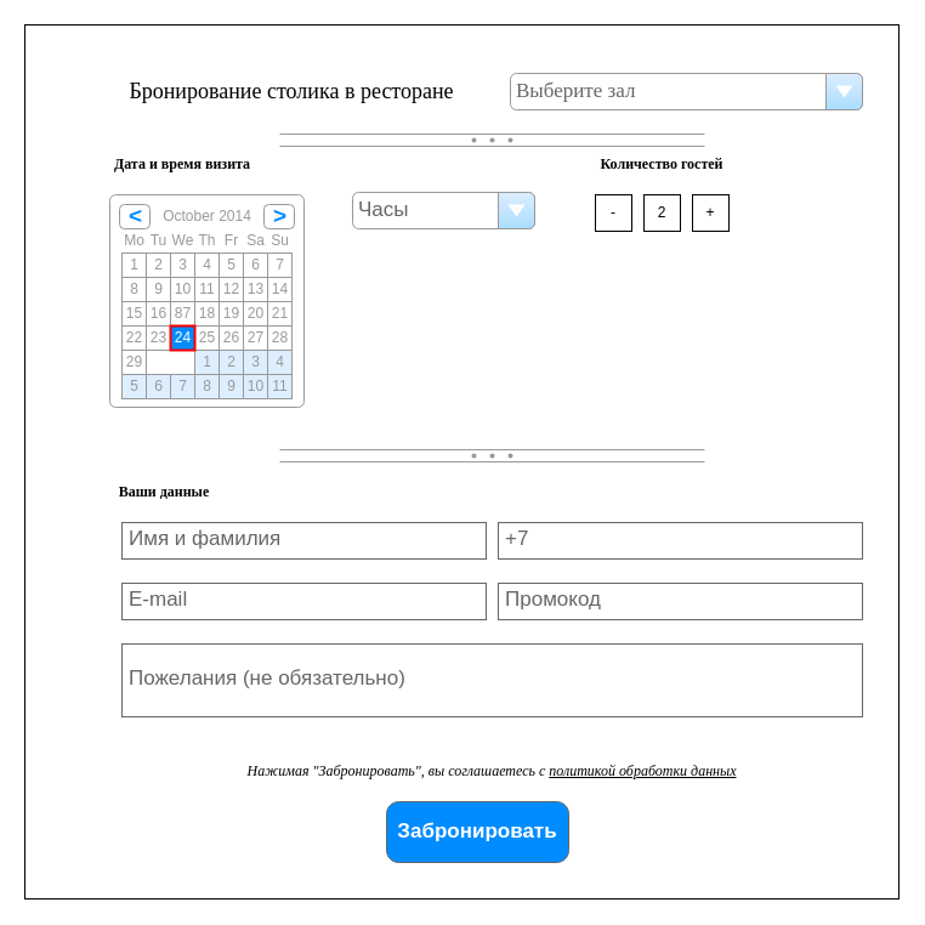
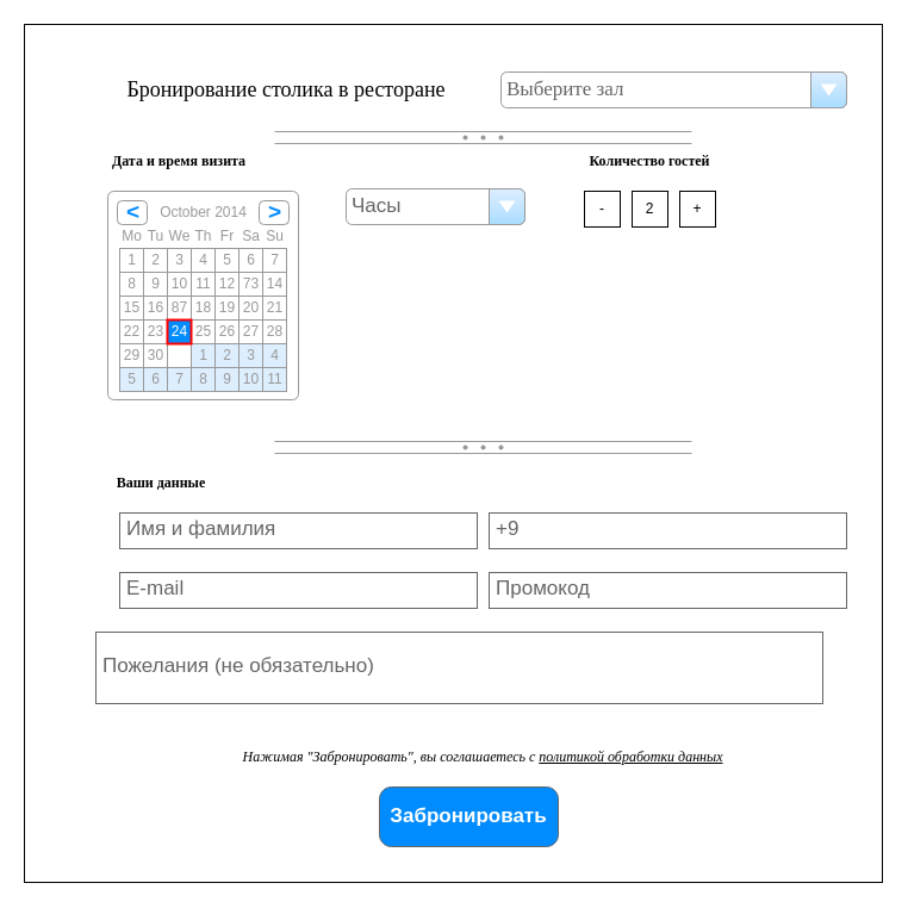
- <mxCell id="29" value="13" style="strokeWidth=1;shadow=0;dashed=0;align=center;html=1;shape=mxgraph.mockup.forms.rrect;rSize=0;strokeColor=#999999;fontColor=#999999;" vertex="1" parent="6"><mxGeometry x="110" y="68" width="20" height="20" as="geometry" /></mxCell>
+ <mxCell id="29" value="73" style="strokeWidth=1;shadow=0;dashed=0;align=center;html=1;shape=mxgraph.mockup.forms.rrect;rSize=0;strokeColor=#999999;fontColor=#999999;" vertex="1" parent="6"><mxGeometry x="110" y="68" width="20" height="20" as="geometry" /></mxCell>
+ <mxCell id="45" value="30" style="strokeWidth=1;shadow=0;dashed=0;align=center;html=1;shape=mxgraph.mockup.forms.rrect;rSize=0;strokeColor=#999999;fontColor=#999999;" vertex="1" parent="6"><mxGeometry x="30" y="128" width="20" height="20" as="geometry" /></mxCell>
- <mxCell id="67" value="+7" style="strokeWidth=1;shadow=0;dashed=0;align=center;html=1;shape=mxgraph.mockup.text.textBox;fontColor=#666666;align=left;fontSize=17;spacingLeft=4;spacingTop=-3;whiteSpace=wrap;strokeColor=#666666;mainText=" vertex="1" parent="1"><mxGeometry x="410" y="430" width="300" height="30" as="geometry" /></mxCell>
+ <mxCell id="67" value="+9" style="strokeWidth=1;shadow=0;dashed=0;align=center;html=1;shape=mxgraph.mockup.text.textBox;fontColor=#666666;align=left;fontSize=17;spacingLeft=4;spacingTop=-3;whiteSpace=wrap;strokeColor=#666666;mainText=" vertex="1" parent="1"><mxGeometry x="410" y="430" width="300" height="30" as="geometry" /></mxCell>
- <mxCell id="70" value="Пожелания (не обязательно)" style="strokeWidth=1;shadow=0;dashed=0;align=center;html=1;shape=mxgraph.mockup.text.textBox;fontColor=#666666;align=left;fontSize=17;spacingLeft=4;spacingTop=-3;whiteSpace=wrap;strokeColor=#666666;mainText=" vertex="1" parent="1"><mxGeometry x="100" y="530" width="610" height="60" as="geometry" /></mxCell>
+ <mxCell id="70" value="Пожелания (не обязательно)" style="strokeWidth=1;shadow=0;dashed=0;align=center;html=1;shape=mxgraph.mockup.text.textBox;fontColor=#666666;align=left;fontSize=17;spacingLeft=4;spacingTop=-3;whiteSpace=wrap;strokeColor=#666666;mainText=" vertex="1" parent="1"><mxGeometry x="80" y="530" width="610" height="60" as="geometry" /></mxCell>
